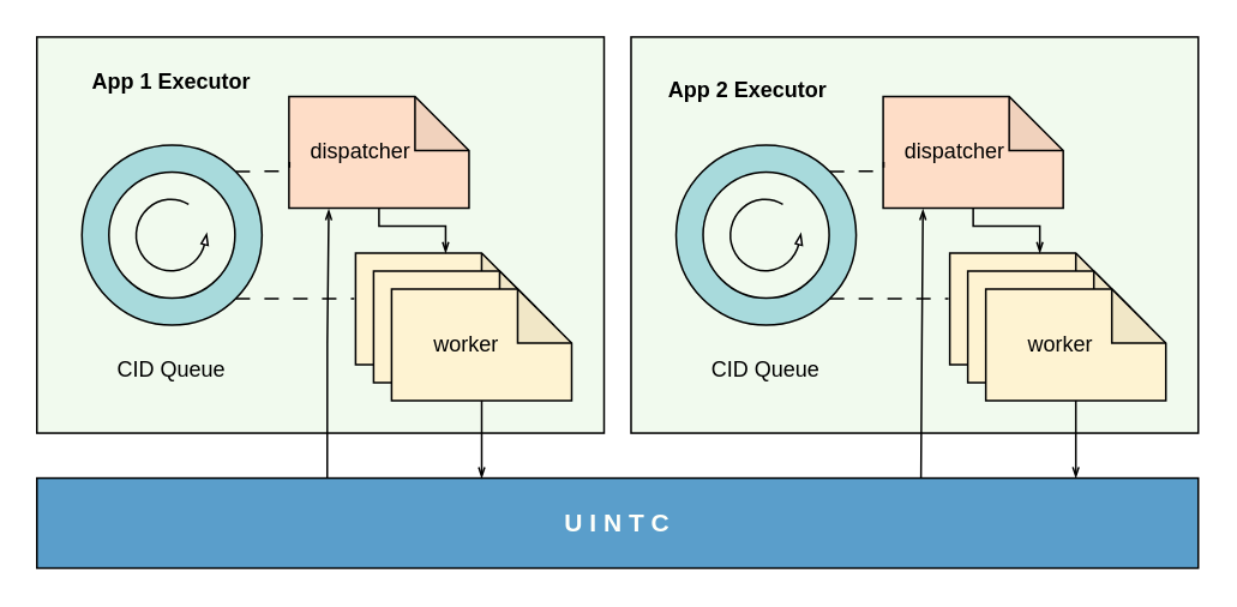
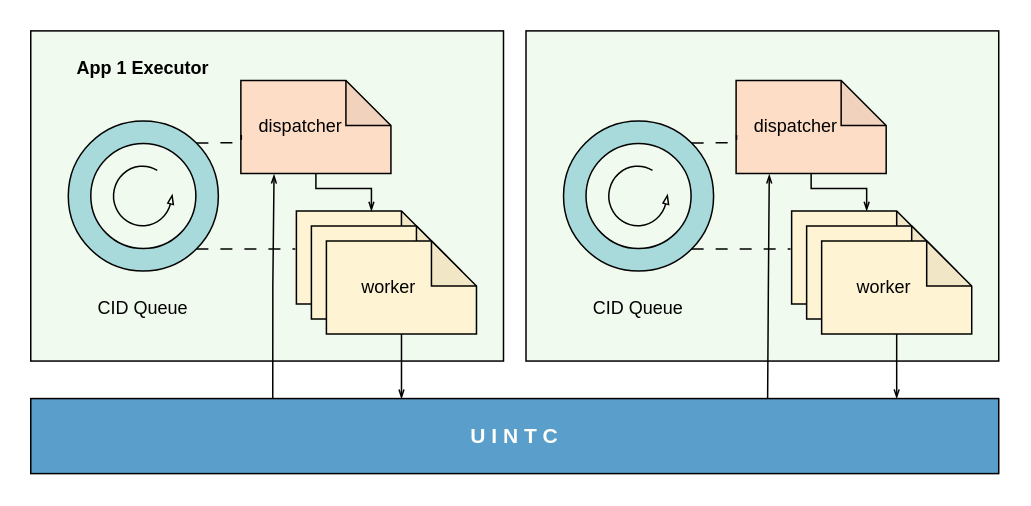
- <mxCell id="31" value="App 2 Executor" style="text;strokeColor=none;align=center;fillColor=none;html=1;verticalAlign=middle;whiteSpace=wrap;rounded=0;fontStyle=1" vertex="1" parent="1"><mxGeometry x="360" y="35" width="110" height="30" as="geometry" /></mxCell>
